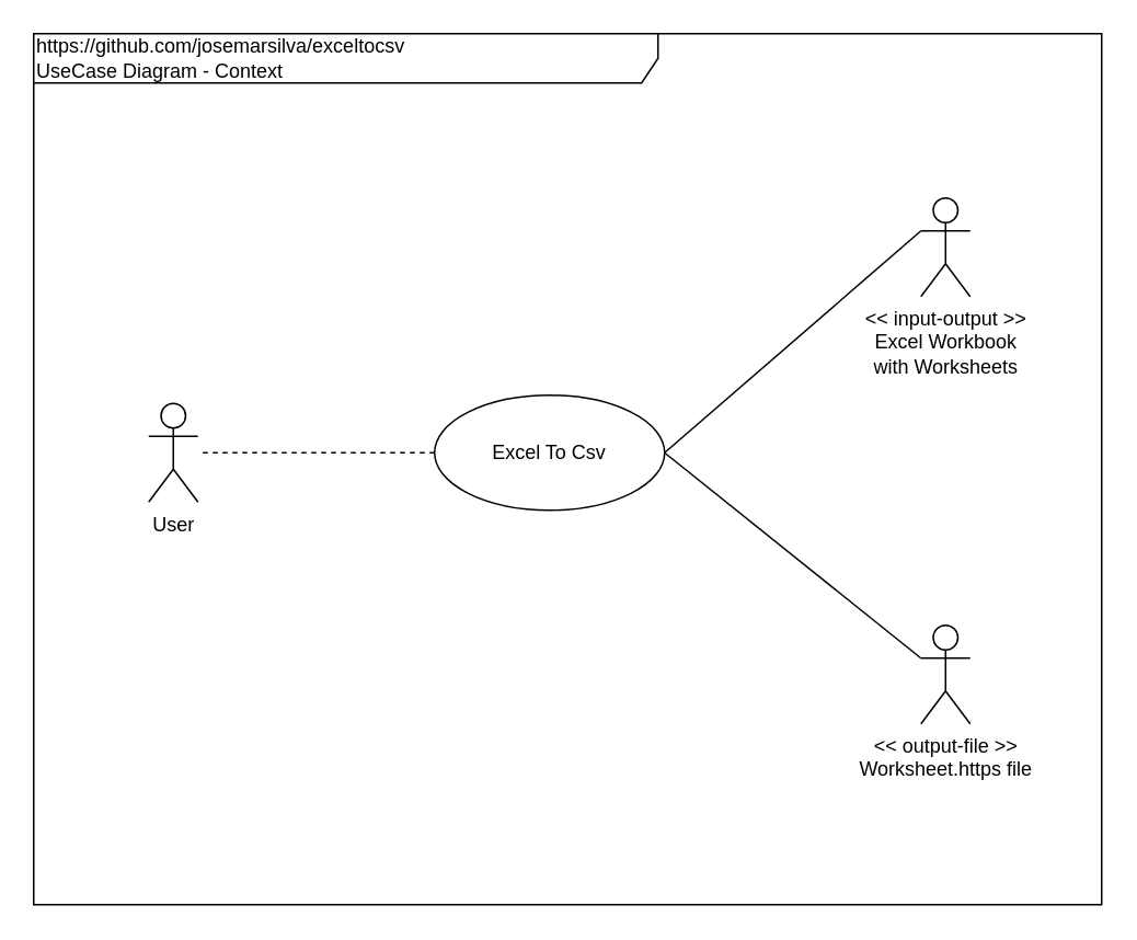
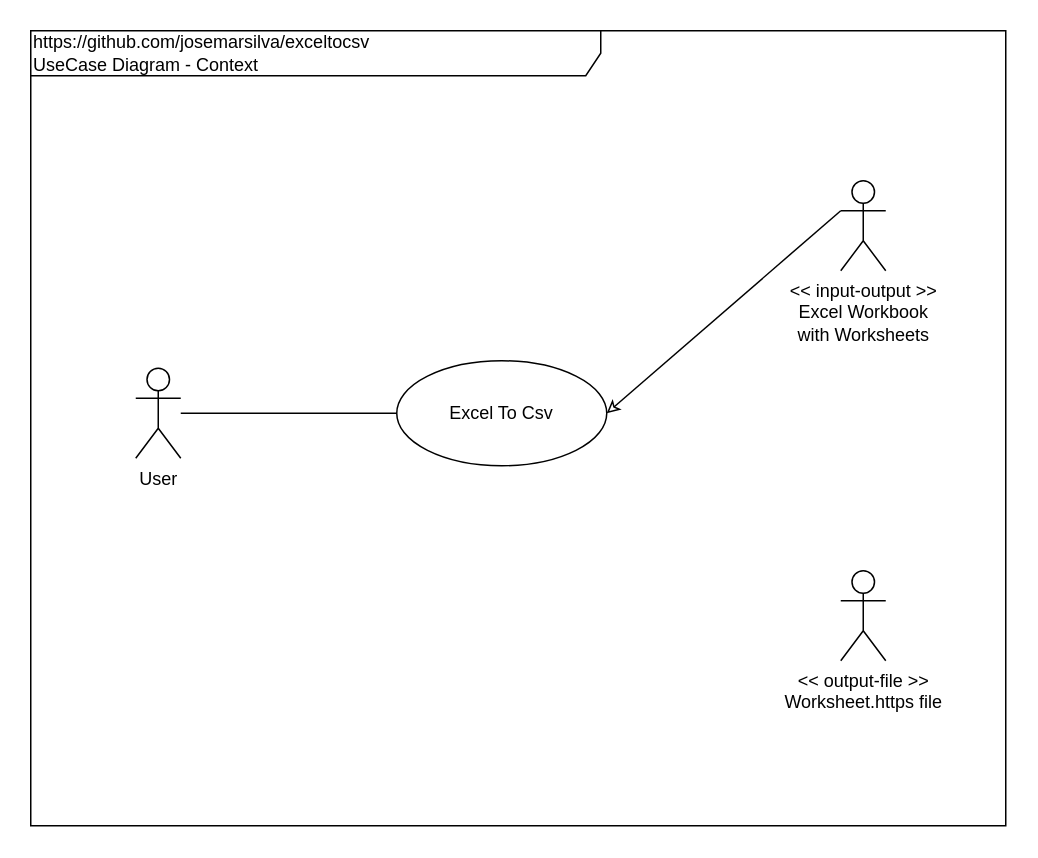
- <mxCell id="8" style="rounded=0;html=1;jettySize=auto;orthogonalLoop=1;endArrow=none;endFill=0;exitX=0;exitY=0.333;exitDx=0;exitDy=0;exitPerimeter=0;entryX=1;entryY=0.5;entryDx=0;entryDy=0;" parent="1" source="5" target="4" edge="1"><mxGeometry relative="1" as="geometry"><mxPoint x="538" y="285" as="sourcePoint" /><mxPoint x="460" y="285" as="targetPoint" /></mxGeometry></mxCell>
+ <mxCell id="8" style="rounded=0;html=1;jettySize=auto;orthogonalLoop=1;endArrow=classic;endFill=0;exitX=0;exitY=0.333;exitDx=0;exitDy=0;exitPerimeter=0;entryX=1;entryY=0.5;entryDx=0;entryDy=0;" parent="1" source="5" target="4" edge="1"><mxGeometry relative="1" as="geometry"><mxPoint x="538" y="285" as="sourcePoint" /><mxPoint x="460" y="285" as="targetPoint" /></mxGeometry></mxCell>
- <mxCell id="3" style="edgeStyle=orthogonalEdgeStyle;rounded=0;html=1;endArrow=none;endFill=0;jettySize=auto;orthogonalLoop=1;dashed=1;" parent="1" source="4" target="6" edge="1"><mxGeometry relative="1" as="geometry" /></mxCell>
+ <mxCell id="3" style="edgeStyle=orthogonalEdgeStyle;rounded=0;html=1;endArrow=none;endFill=0;jettySize=auto;orthogonalLoop=1;" parent="1" source="4" target="6" edge="1"><mxGeometry relative="1" as="geometry" /></mxCell>
- <mxCell id="9" style="rounded=0;html=1;jettySize=auto;orthogonalLoop=1;endArrow=none;endFill=0;exitX=0;exitY=0.333;exitDx=0;exitDy=0;exitPerimeter=0;entryX=1;entryY=0.5;entryDx=0;entryDy=0;" parent="1" source="7" target="4" edge="1"><mxGeometry relative="1" as="geometry"><mxPoint x="558" y="305" as="sourcePoint" /><mxPoint x="480" y="305" as="targetPoint" /></mxGeometry></mxCell>
